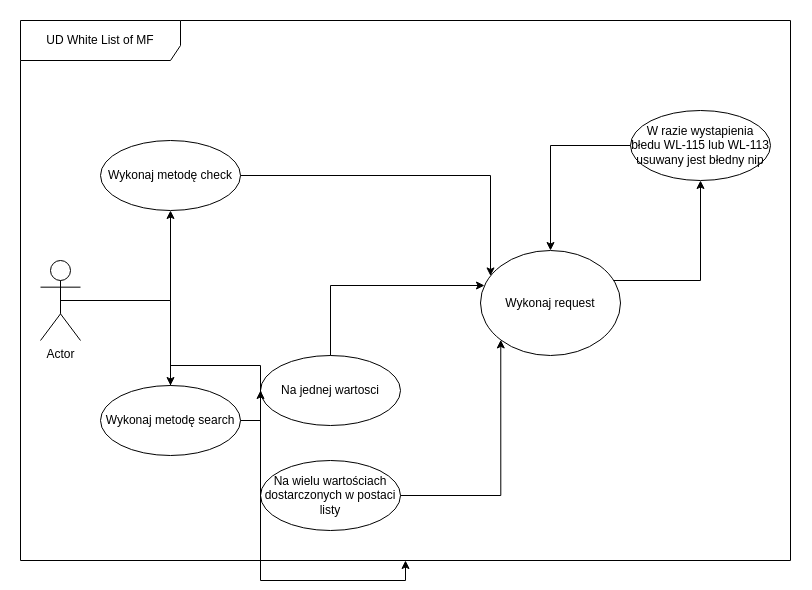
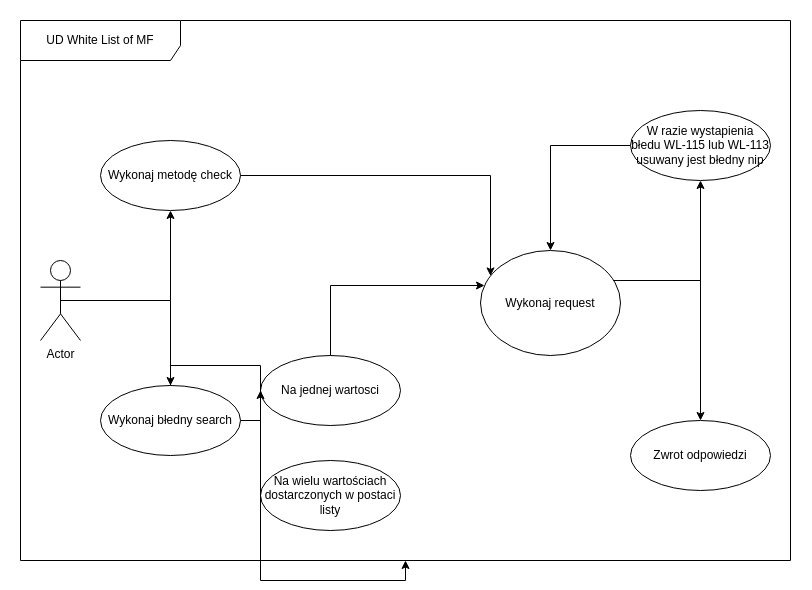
+ <mxCell id="17" value="" style="edgeStyle=orthogonalEdgeStyle;rounded=0;orthogonalLoop=1;jettySize=auto;html=1;" edge="1" parent="1" source="12" target="20"><mxGeometry relative="1" as="geometry"><mxPoint x="700" y="330" as="sourcePoint" /><mxPoint x="700" y="410" as="targetPoint" /><Array as="points"><mxPoint x="700" y="280" /></Array></mxGeometry></mxCell>
- <mxCell id="6" value="Wykonaj metodę&amp;nbsp;search" style="ellipse;whiteSpace=wrap;html=1;" vertex="1" parent="1"><mxGeometry x="100" y="385" width="140" height="70" as="geometry" /></mxCell>
+ <mxCell id="6" value="Wykonaj błedny&amp;nbsp;search" style="ellipse;whiteSpace=wrap;html=1;" vertex="1" parent="1"><mxGeometry x="100" y="385" width="140" height="70" as="geometry" /></mxCell>
+ <mxCell id="20" value="Zwrot odpowiedzi" style="ellipse;whiteSpace=wrap;html=1;" vertex="1" parent="1"><mxGeometry x="630" y="420" width="140" height="70" as="geometry" /></mxCell>
- <mxCell id="16" value="" style="edgeStyle=orthogonalEdgeStyle;rounded=0;orthogonalLoop=1;jettySize=auto;html=1;entryX=0;entryY=1;entryDx=0;entryDy=0;" edge="1" parent="1" source="8" target="12"><mxGeometry relative="1" as="geometry"><mxPoint x="480" y="460" as="sourcePoint" /><mxPoint x="550" y="370" as="targetPoint" /><Array as="points"><mxPoint x="501" y="495" /></Array></mxGeometry></mxCell>
